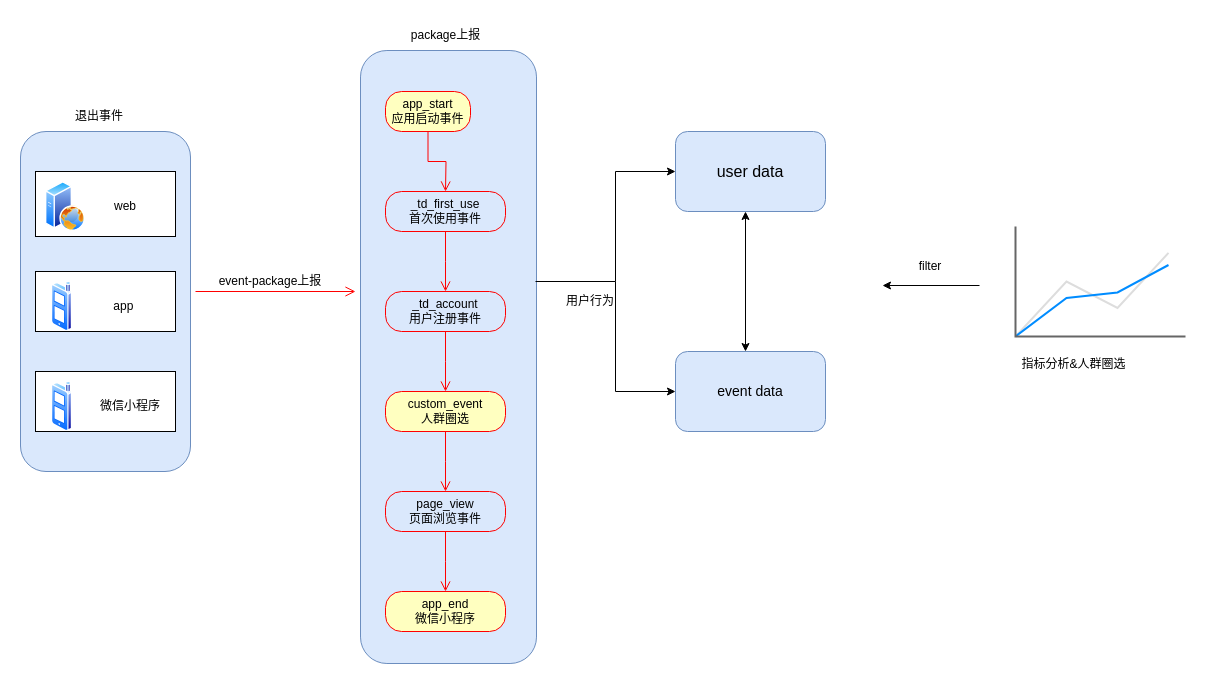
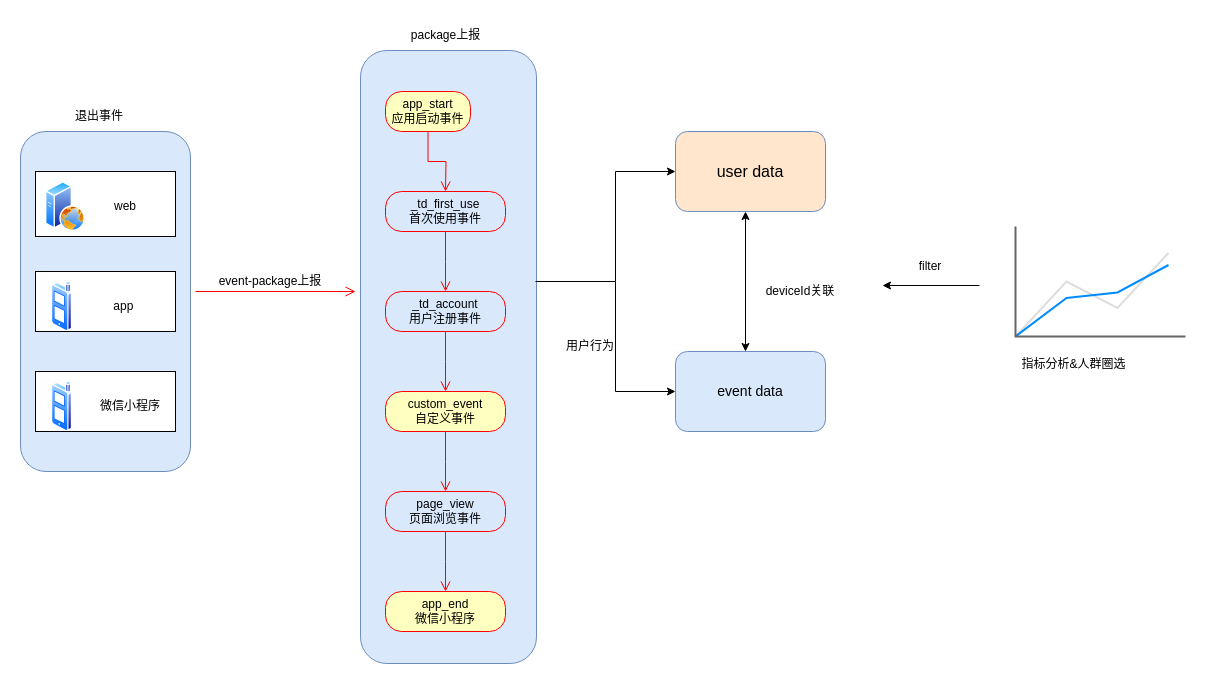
- <mxCell id="26" value="&lt;font style=&quot;font-size: 16px;&quot;&gt;user data&lt;/font&gt;" style="rounded=1;whiteSpace=wrap;html=1;fillColor=#dae8fc;strokeColor=#6c8ebf;" vertex="1" parent="1"><mxGeometry x="675" y="131" width="150" height="80" as="geometry" /></mxCell>
+ <mxCell id="26" value="&lt;font style=&quot;font-size: 16px;&quot;&gt;user data&lt;/font&gt;" style="rounded=1;whiteSpace=wrap;html=1;fillColor=#ffe6cc;strokeColor=#6c8ebf;" vertex="1" parent="1"><mxGeometry x="675" y="131" width="150" height="80" as="geometry" /></mxCell>
+ <mxCell id="29" value="deviceId关联" style="text;html=1;align=center;verticalAlign=middle;whiteSpace=wrap;rounded=0;" vertex="1" parent="1"><mxGeometry x="755" y="276" width="90" height="30" as="geometry" /></mxCell>
- <mxCell id="32" value="用户行为" style="text;html=1;align=center;verticalAlign=middle;whiteSpace=wrap;rounded=0;" vertex="1" parent="1"><mxGeometry x="560" y="286" width="60" height="30" as="geometry" /></mxCell>
+ <mxCell id="32" value="用户行为" style="text;html=1;align=center;verticalAlign=middle;whiteSpace=wrap;rounded=0;" vertex="1" parent="1"><mxGeometry x="560" y="331" width="60" height="30" as="geometry" /></mxCell>
- <mxCell id="37" value="&lt;div&gt;custom_event&lt;/div&gt;&lt;div&gt;人群圈选&lt;/div&gt;" style="rounded=1;whiteSpace=wrap;html=1;arcSize=40;fontColor=#000000;fillColor=#ffffc0;strokeColor=#ff0000;" vertex="1" parent="1"><mxGeometry x="385" y="391" width="120" height="40" as="geometry" /></mxCell>
+ <mxCell id="37" value="&lt;div&gt;custom_event&lt;/div&gt;&lt;div&gt;自定义事件&lt;/div&gt;" style="rounded=1;whiteSpace=wrap;html=1;arcSize=40;fontColor=#000000;fillColor=#ffffc0;strokeColor=#ff0000;" vertex="1" parent="1"><mxGeometry x="385" y="391" width="120" height="40" as="geometry" /></mxCell>
